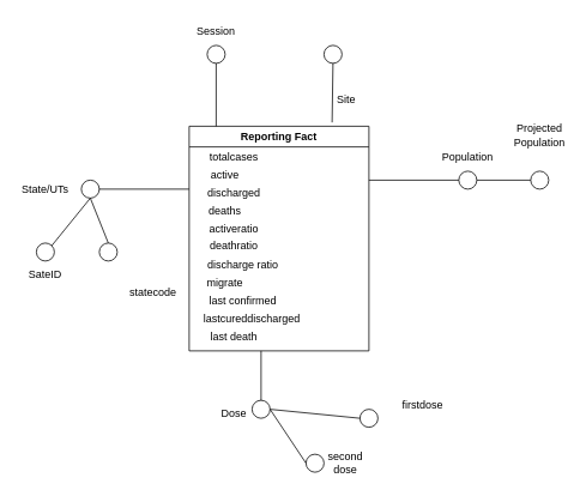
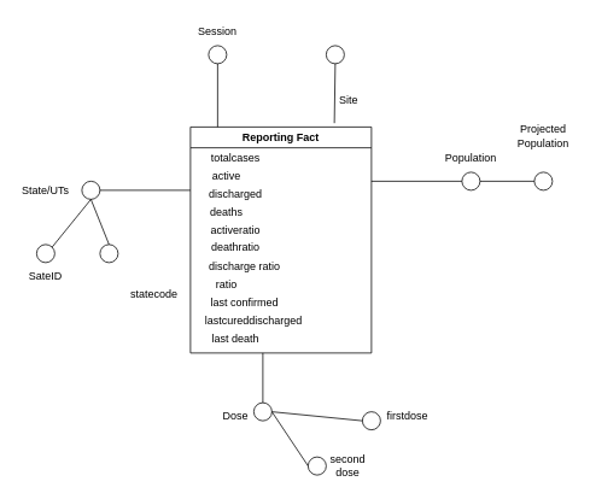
- <mxCell id="10" value="migrate" style="text;html=1;strokeColor=none;fillColor=none;align=center;verticalAlign=middle;whiteSpace=wrap;rounded=0;" vertex="1" parent="2"><mxGeometry x="10" y="160" width="60" height="30" as="geometry" /></mxCell>
+ <mxCell id="10" value="ratio" style="text;html=1;strokeColor=none;fillColor=none;align=center;verticalAlign=middle;whiteSpace=wrap;rounded=0;" vertex="1" parent="2"><mxGeometry x="10" y="160" width="60" height="30" as="geometry" /></mxCell>
- <mxCell id="40" value="firstdose" style="text;html=1;strokeColor=none;fillColor=none;align=center;verticalAlign=middle;whiteSpace=wrap;rounded=0;" vertex="1" parent="1"><mxGeometry x="440" y="435" width="60" height="30" as="geometry" /></mxCell>
+ <mxCell id="40" value="firstdose" style="text;html=1;strokeColor=none;fillColor=none;align=center;verticalAlign=middle;whiteSpace=wrap;rounded=0;" vertex="1" parent="1"><mxGeometry x="420" y="445" width="60" height="30" as="geometry" /></mxCell>
